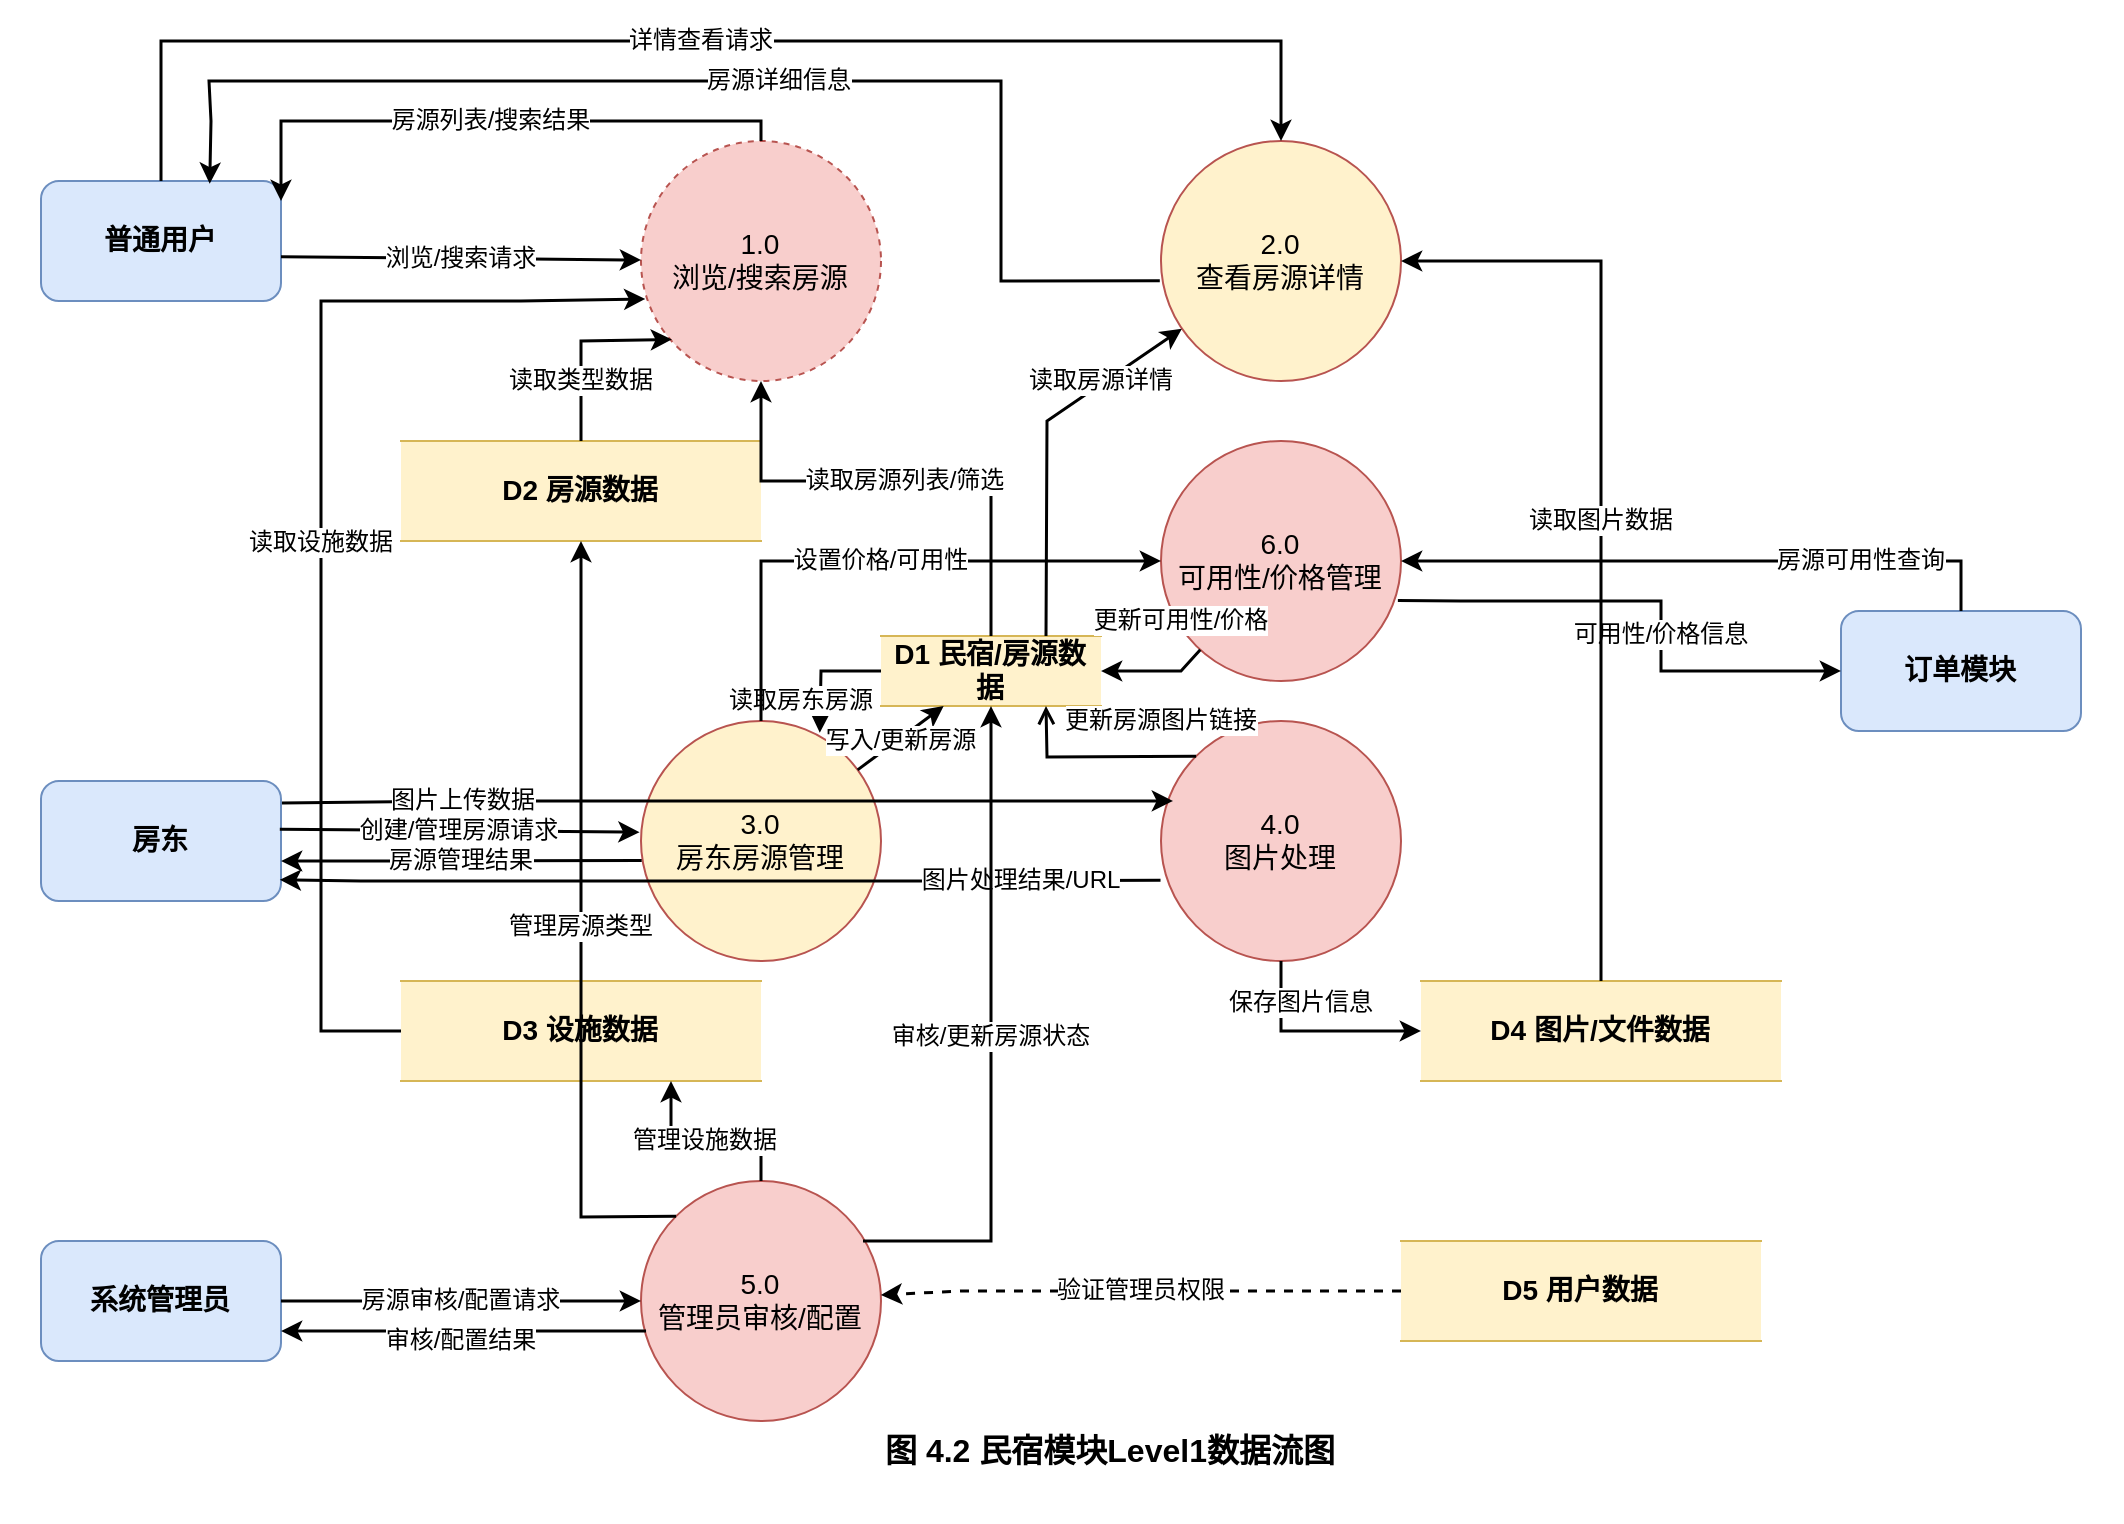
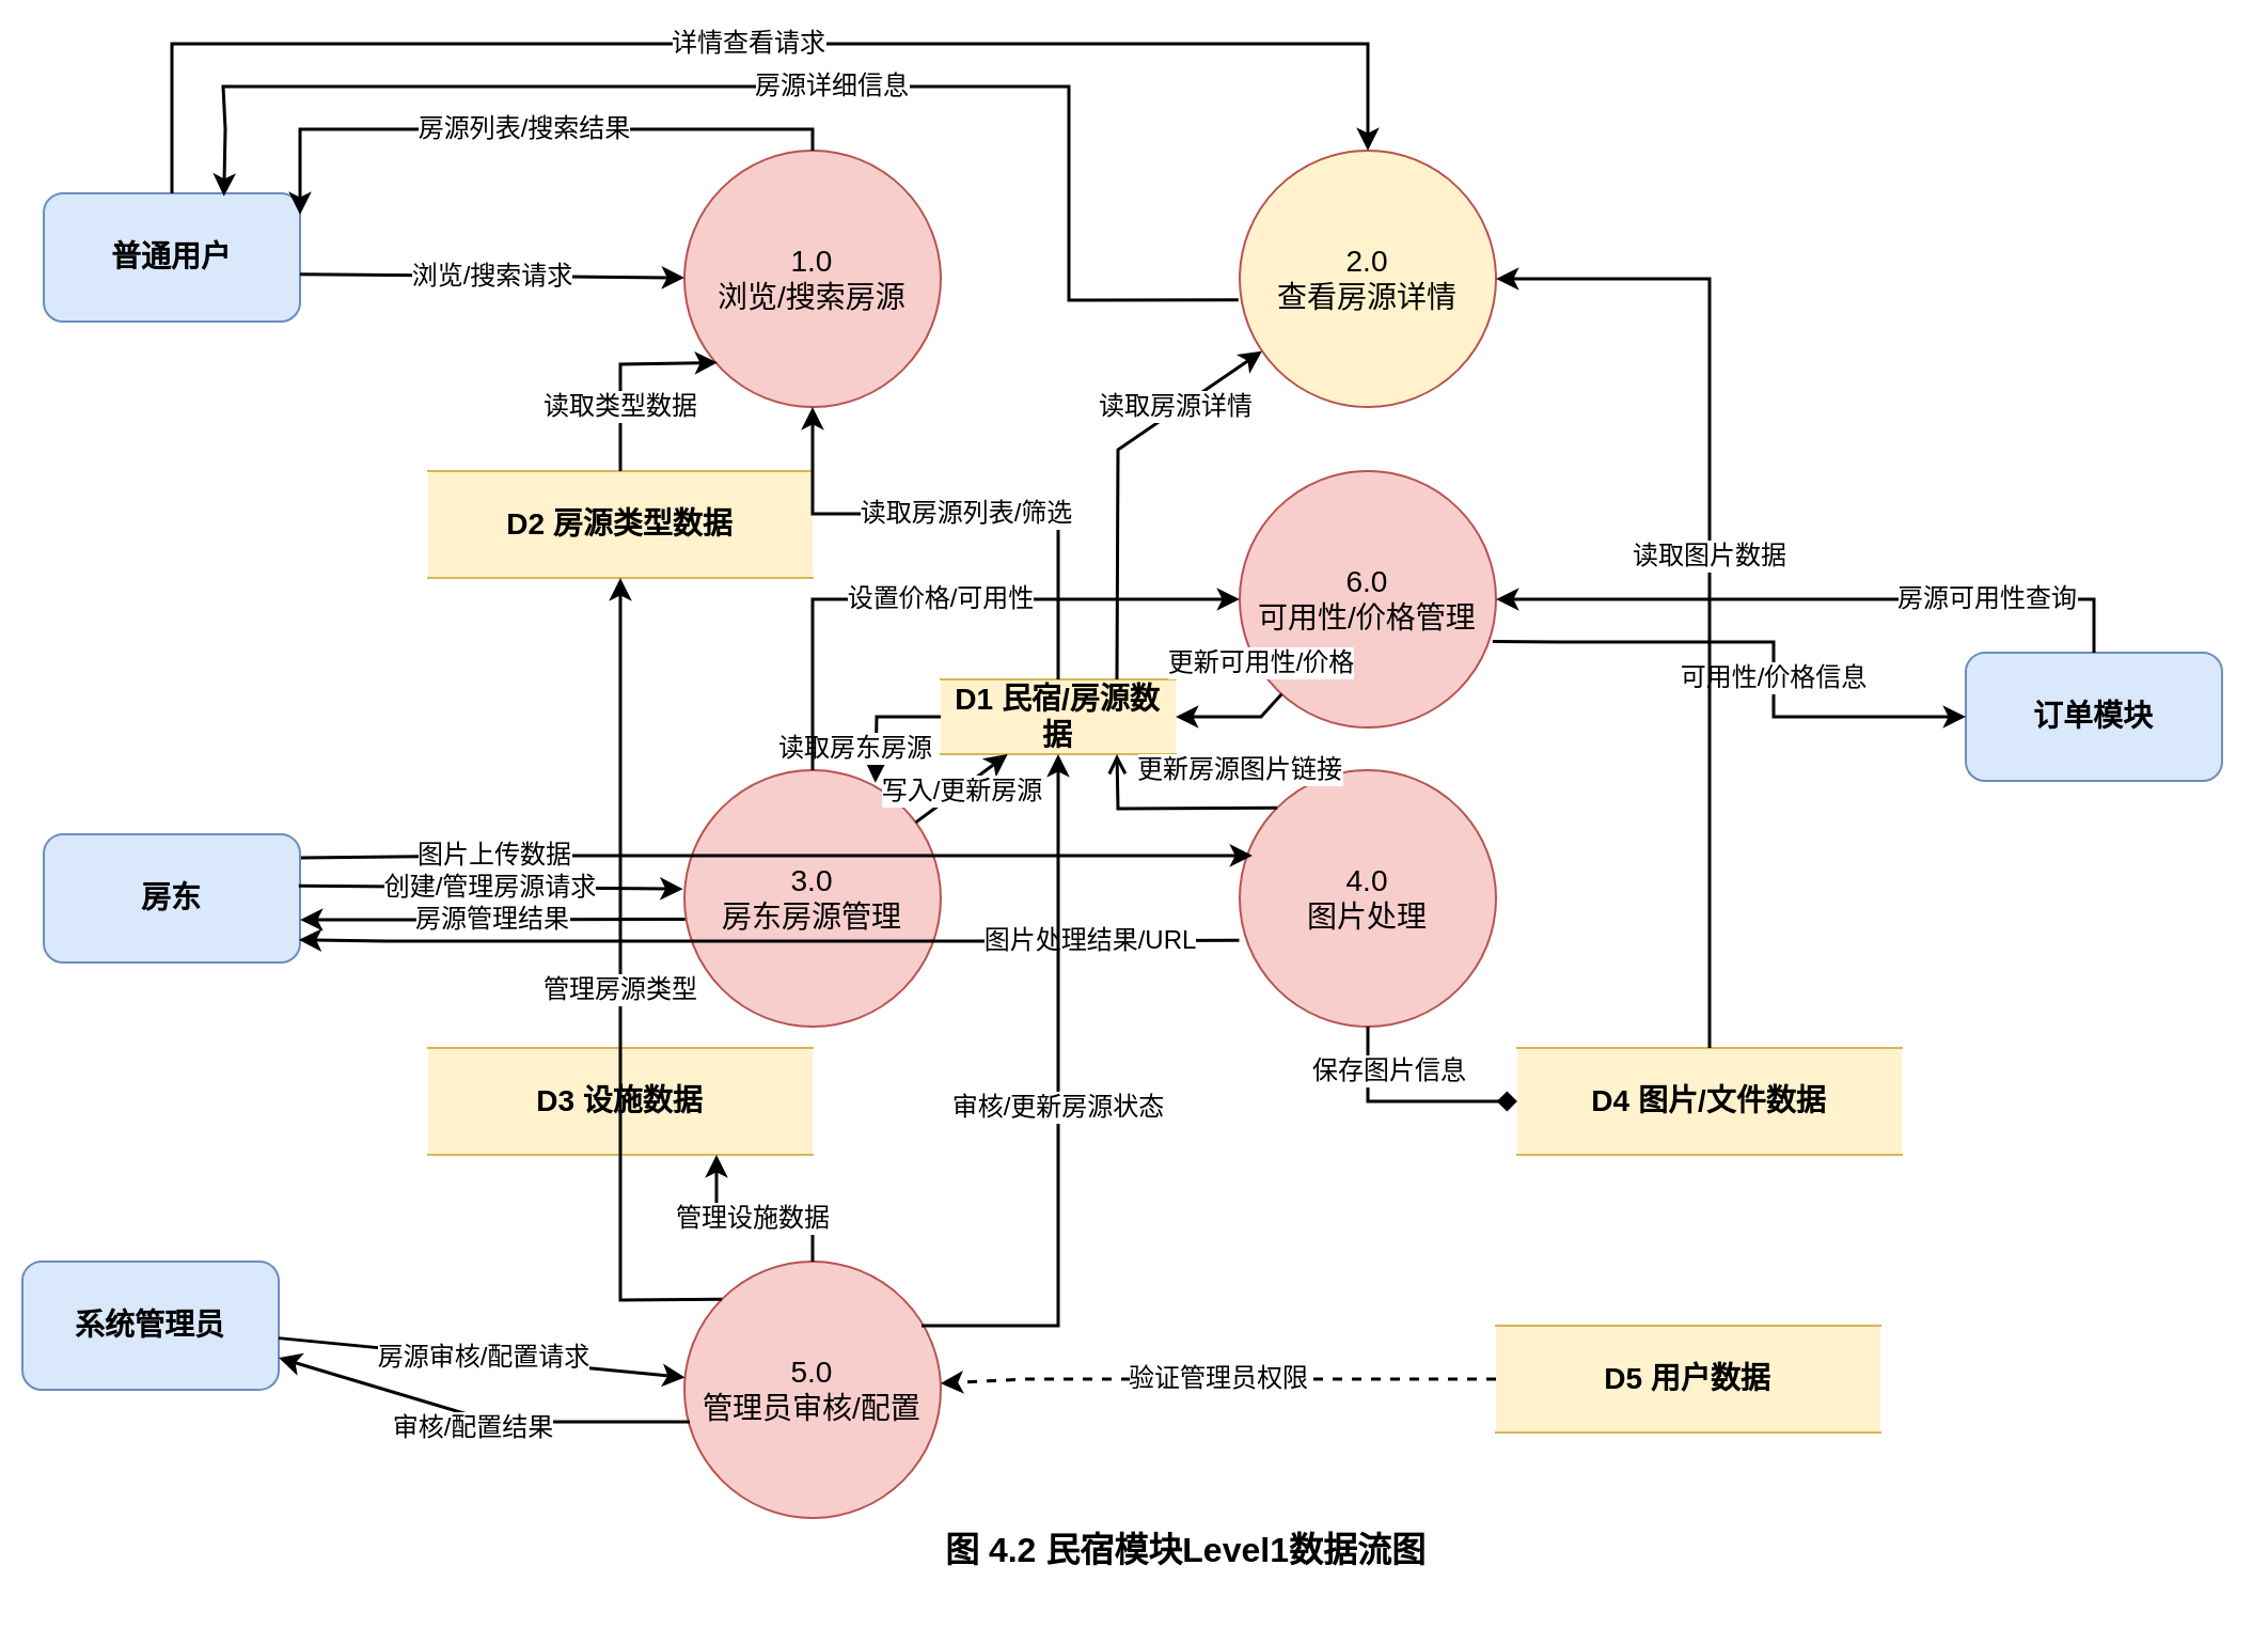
- <mxCell id="6" value="1.0&#10;浏览/搜索房源" style="ellipse;whiteSpace=wrap;html=1;aspect=fixed;fontSize=14;fillColor=#f8cecc;strokeColor=#b85450;dashed=1;" parent="1" vertex="1"><mxGeometry x="320" y="70" width="120" height="120" as="geometry" /></mxCell>
+ <mxCell id="6" value="1.0&#10;浏览/搜索房源" style="ellipse;whiteSpace=wrap;html=1;aspect=fixed;fontSize=14;fillColor=#f8cecc;strokeColor=#b85450;" parent="1" vertex="1"><mxGeometry x="320" y="70" width="120" height="120" as="geometry" /></mxCell>
- <mxCell id="13" value="D2 房源数据" style="shape=partialRectangle;whiteSpace=wrap;html=1;left=0;right=0;fontSize=14;fontStyle=1;fillColor=#fff2cc;strokeColor=#d6b656;" parent="1" vertex="1"><mxGeometry x="200" y="220" width="180" height="50" as="geometry" /></mxCell>
+ <mxCell id="13" value="D2 房源类型数据" style="shape=partialRectangle;whiteSpace=wrap;html=1;left=0;right=0;fontSize=14;fontStyle=1;fillColor=#fff2cc;strokeColor=#d6b656;" parent="1" vertex="1"><mxGeometry x="200" y="220" width="180" height="50" as="geometry" /></mxCell>
- <mxCell id="31" value="读取设施数据" style="endArrow=classic;html=1;rounded=0;fontSize=12;strokeWidth=1.5;entryX=0.018;entryY=0.658;entryDx=0;entryDy=0;entryPerimeter=0;" parent="1" source="14" target="6" edge="1"><mxGeometry relative="1" as="geometry"><Array as="points"><mxPoint x="160" y="515" /><mxPoint x="160" y="150" /><mxPoint x="260" y="150" /></Array></mxGeometry></mxCell>
- <mxCell id="8" value="3.0&#10;房东房源管理" style="ellipse;whiteSpace=wrap;html=1;aspect=fixed;fontSize=14;fillColor=#fff2cc;strokeColor=#b85450;" parent="1" vertex="1"><mxGeometry x="320" y="360" width="120" height="120" as="geometry" /></mxCell>
+ <mxCell id="8" value="3.0&#10;房东房源管理" style="ellipse;whiteSpace=wrap;html=1;aspect=fixed;fontSize=14;fillColor=#f8cecc;strokeColor=#b85450;" parent="1" vertex="1"><mxGeometry x="320" y="360" width="120" height="120" as="geometry" /></mxCell>
- <mxCell id="37" value="保存图片信息" style="endArrow=classic;html=1;rounded=0;fontSize=12;strokeWidth=1.5;" parent="1" source="9" target="15" edge="1"><mxGeometry x="-0.6" y="10" relative="1" as="geometry"><Array as="points"><mxPoint x="640" y="515" /></Array><mxPoint as="offset" /></mxGeometry></mxCell>
+ <mxCell id="37" value="保存图片信息" style="endArrow=diamond;html=1;rounded=0;fontSize=12;strokeWidth=1.5;" parent="1" source="9" target="15" edge="1"><mxGeometry x="-0.6" y="10" relative="1" as="geometry"><Array as="points"><mxPoint x="640" y="515" /></Array><mxPoint as="offset" /></mxGeometry></mxCell>
- <mxCell id="4" value="系统管理员" style="shape=rectangle;rounded=1;whiteSpace=wrap;html=1;fontSize=14;fontStyle=1;fillColor=#dae8fc;strokeColor=#6c8ebf;" parent="1" vertex="1"><mxGeometry x="20" y="620" width="120" height="60" as="geometry" /></mxCell>
+ <mxCell id="4" value="系统管理员" style="shape=rectangle;rounded=1;whiteSpace=wrap;html=1;fontSize=14;fontStyle=1;fillColor=#dae8fc;strokeColor=#6c8ebf;" parent="1" vertex="1"><mxGeometry x="10" y="590" width="120" height="60" as="geometry" /></mxCell>
